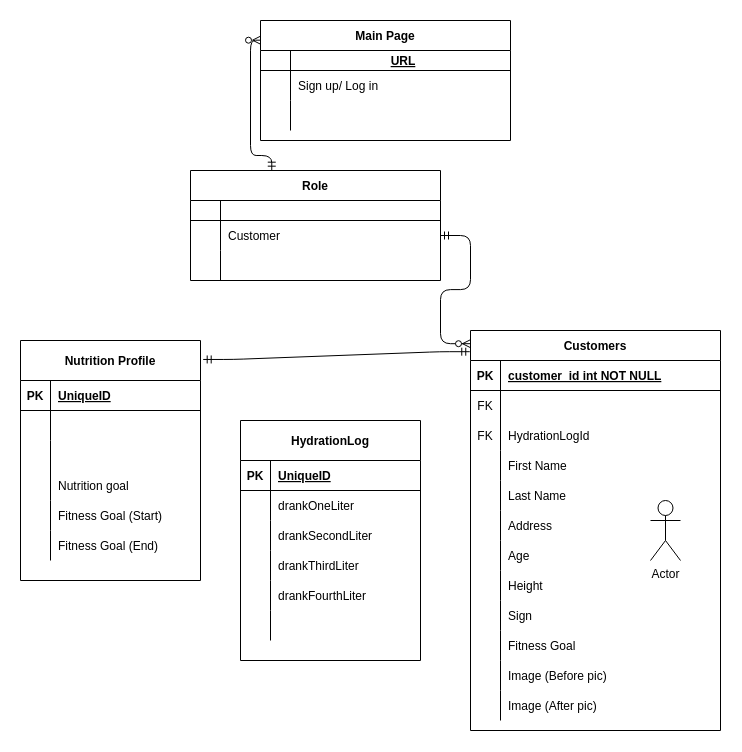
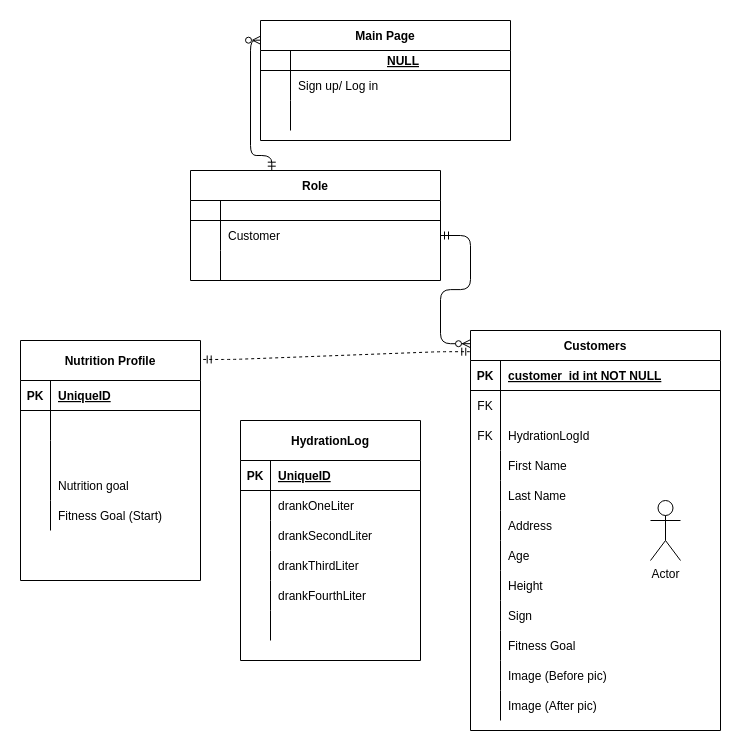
- <mxCell id="8" value="URL" style="shape=partialRectangle;overflow=hidden;connectable=0;fillColor=none;top=0;left=0;bottom=0;right=0;align=center;spacingLeft=6;fontStyle=5;" parent="6" vertex="1"><mxGeometry x="30" width="220" height="20" as="geometry" /></mxCell>
+ <mxCell id="8" value="NULL" style="shape=partialRectangle;overflow=hidden;connectable=0;fillColor=none;top=0;left=0;bottom=0;right=0;align=center;spacingLeft=6;fontStyle=5;" parent="6" vertex="1"><mxGeometry x="30" width="220" height="20" as="geometry" /></mxCell>
- <mxCell id="4" value="" style="edgeStyle=entityRelationEdgeStyle;fontSize=12;html=1;endArrow=ERmandOne;startArrow=ERmandOne;entryX=-0.003;entryY=0.053;entryDx=0;entryDy=0;entryPerimeter=0;exitX=1.015;exitY=0.079;exitDx=0;exitDy=0;exitPerimeter=0;" parent="1" source="80" target="25" edge="1"><mxGeometry width="100" height="100" relative="1" as="geometry"><mxPoint x="350" y="820" as="sourcePoint" /><mxPoint x="450" y="720" as="targetPoint" /></mxGeometry></mxCell>
+ <mxCell id="4" value="" style="edgeStyle=entityRelationEdgeStyle;fontSize=12;html=1;endArrow=ERmandOne;startArrow=ERmandOne;entryX=-0.003;entryY=0.053;entryDx=0;entryDy=0;entryPerimeter=0;exitX=1.015;exitY=0.079;exitDx=0;exitDy=0;exitPerimeter=0;dashed=1;" parent="1" source="80" target="25" edge="1"><mxGeometry width="100" height="100" relative="1" as="geometry"><mxPoint x="350" y="820" as="sourcePoint" /><mxPoint x="450" y="720" as="targetPoint" /></mxGeometry></mxCell>
- <mxCell id="97" value="Fitness Goal (End)" style="shape=partialRectangle;connectable=0;fillColor=none;top=0;left=0;bottom=0;right=0;align=left;spacingLeft=6;overflow=hidden;" parent="95" vertex="1"><mxGeometry x="30" width="150" height="30" as="geometry" /></mxCell>
